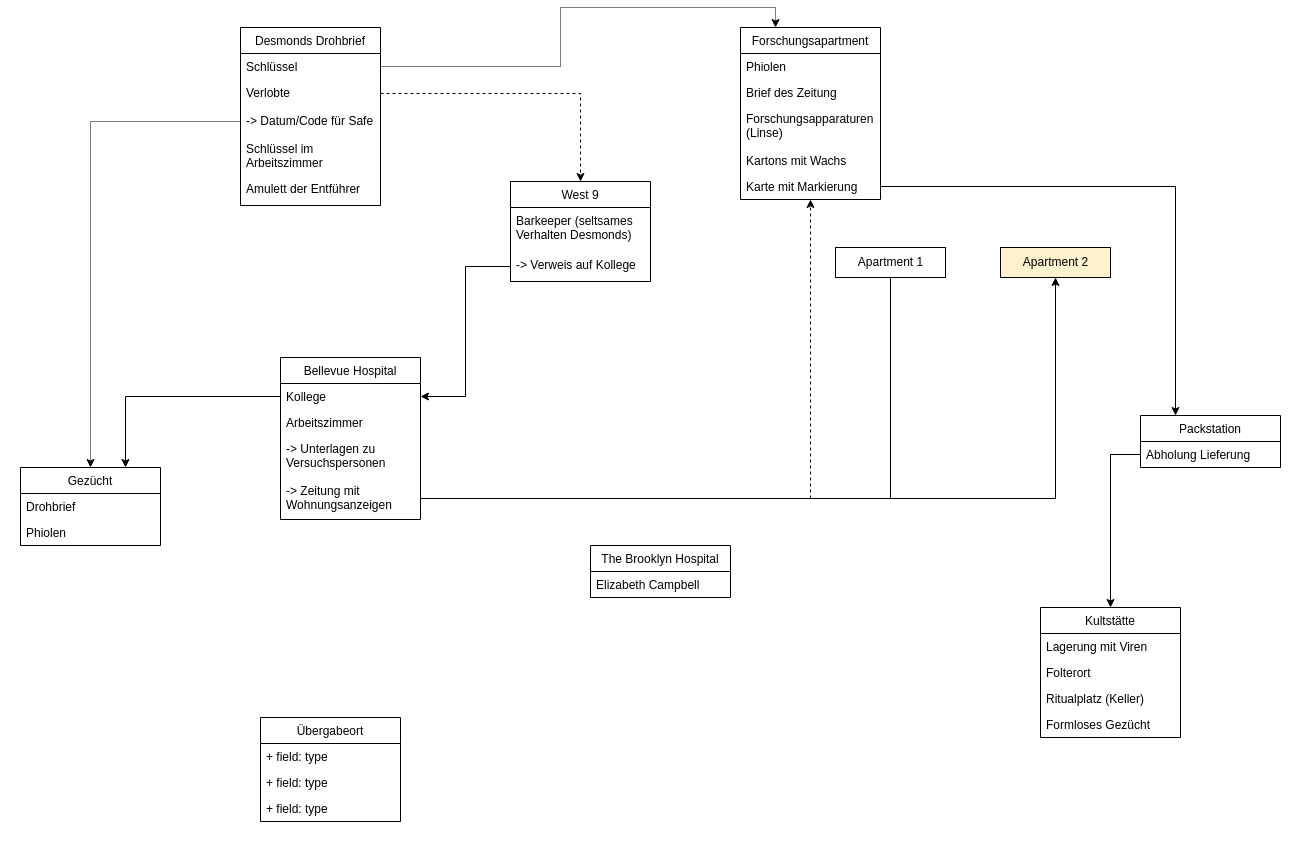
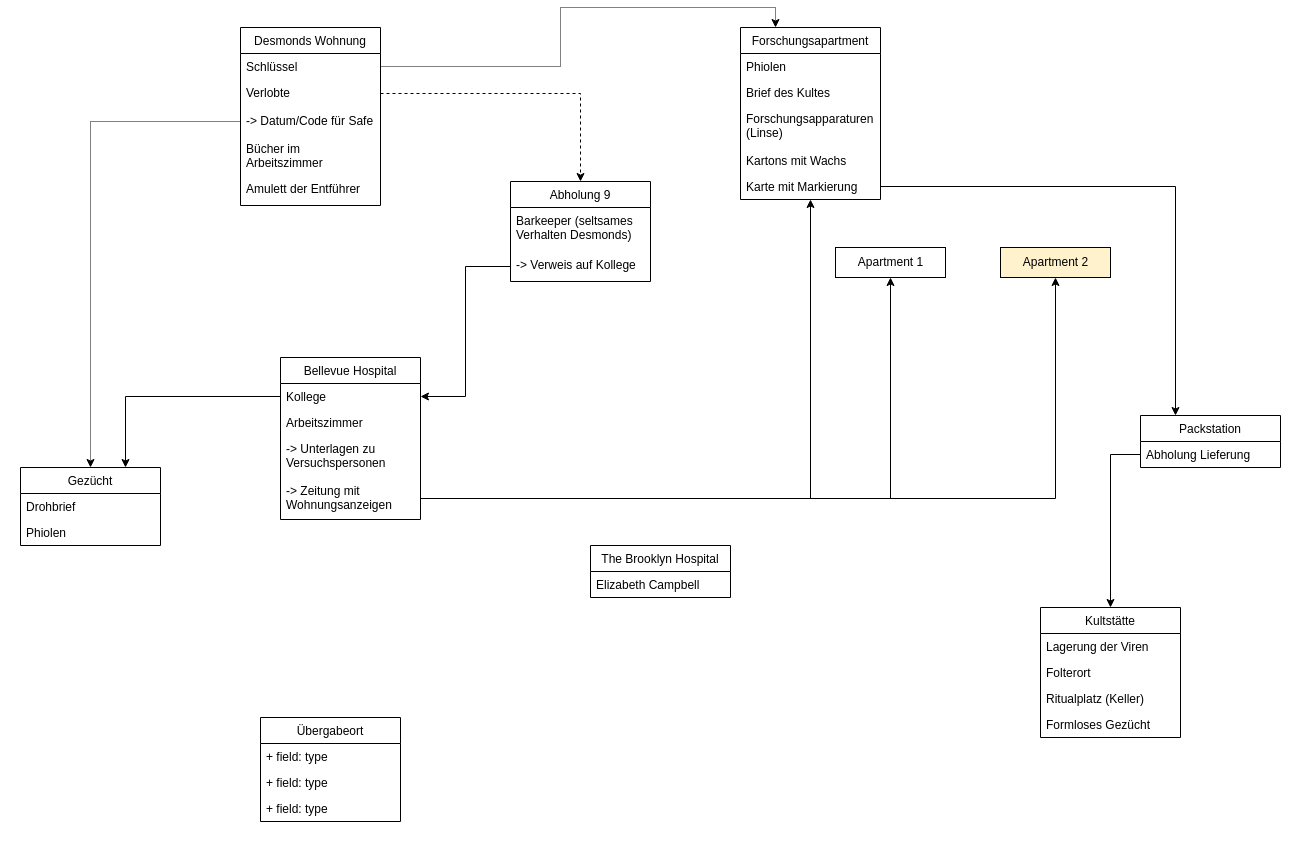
- <mxCell id="28" value="Desmonds Drohbrief" style="swimlane;fontStyle=0;childLayout=stackLayout;horizontal=1;startSize=26;fillColor=none;horizontalStack=0;resizeParent=1;resizeParentMax=0;resizeLast=0;collapsible=1;marginBottom=0;" parent="27" vertex="1"><mxGeometry width="140" height="178" as="geometry"><mxRectangle x="20" y="20" width="90" height="26" as="alternateBounds" /></mxGeometry></mxCell>
+ <mxCell id="28" value="Desmonds Wohnung" style="swimlane;fontStyle=0;childLayout=stackLayout;horizontal=1;startSize=26;fillColor=none;horizontalStack=0;resizeParent=1;resizeParentMax=0;resizeLast=0;collapsible=1;marginBottom=0;" parent="27" vertex="1"><mxGeometry width="140" height="178" as="geometry"><mxRectangle x="20" y="20" width="90" height="26" as="alternateBounds" /></mxGeometry></mxCell>
- <mxCell id="4" value="Brief des Zeitung" style="text;strokeColor=none;fillColor=none;align=left;verticalAlign=top;spacingLeft=4;spacingRight=4;overflow=hidden;rotatable=0;points=[[0,0.5],[1,0.5]];portConstraint=eastwest;" parent="2" vertex="1"><mxGeometry y="52" width="140" height="26" as="geometry" /></mxCell>
+ <mxCell id="4" value="Brief des Kultes" style="text;strokeColor=none;fillColor=none;align=left;verticalAlign=top;spacingLeft=4;spacingRight=4;overflow=hidden;rotatable=0;points=[[0,0.5],[1,0.5]];portConstraint=eastwest;" parent="2" vertex="1"><mxGeometry y="52" width="140" height="26" as="geometry" /></mxCell>
- <mxCell id="32" value="Schlüssel im &#10;Arbeitszimmer" style="text;strokeColor=none;fillColor=none;align=left;verticalAlign=top;spacingLeft=4;spacingRight=4;overflow=hidden;rotatable=0;points=[[0,0.5],[1,0.5]];portConstraint=eastwest;" parent="28" vertex="1"><mxGeometry y="108" width="140" height="40" as="geometry" /></mxCell>
+ <mxCell id="32" value="Bücher im &#10;Arbeitszimmer" style="text;strokeColor=none;fillColor=none;align=left;verticalAlign=top;spacingLeft=4;spacingRight=4;overflow=hidden;rotatable=0;points=[[0,0.5],[1,0.5]];portConstraint=eastwest;" parent="28" vertex="1"><mxGeometry y="108" width="140" height="40" as="geometry" /></mxCell>
- <mxCell id="14" value="West 9" style="swimlane;fontStyle=0;childLayout=stackLayout;horizontal=1;startSize=26;fillColor=none;horizontalStack=0;resizeParent=1;resizeParentMax=0;resizeLast=0;collapsible=1;marginBottom=0;" parent="1" vertex="1"><mxGeometry x="510" y="174" width="140" height="100" as="geometry" /></mxCell>
+ <mxCell id="14" value="Abholung 9" style="swimlane;fontStyle=0;childLayout=stackLayout;horizontal=1;startSize=26;fillColor=none;horizontalStack=0;resizeParent=1;resizeParentMax=0;resizeLast=0;collapsible=1;marginBottom=0;" parent="1" vertex="1"><mxGeometry x="510" y="174" width="140" height="100" as="geometry" /></mxCell>
- <mxCell id="49" style="edgeStyle=orthogonalEdgeStyle;rounded=0;orthogonalLoop=1;jettySize=auto;html=1;exitX=1;exitY=0.5;exitDx=0;exitDy=0;entryX=0.5;entryY=1;entryDx=0;entryDy=0;endArrow=none;" parent="1" source="13" target="46" edge="1"><mxGeometry relative="1" as="geometry" /></mxCell>
+ <mxCell id="49" style="edgeStyle=orthogonalEdgeStyle;rounded=0;orthogonalLoop=1;jettySize=auto;html=1;exitX=1;exitY=0.5;exitDx=0;exitDy=0;entryX=0.5;entryY=1;entryDx=0;entryDy=0;" parent="1" source="13" target="46" edge="1"><mxGeometry relative="1" as="geometry" /></mxCell>
- <mxCell id="39" style="edgeStyle=orthogonalEdgeStyle;rounded=0;orthogonalLoop=1;jettySize=auto;html=1;exitX=1;exitY=0.5;exitDx=0;exitDy=0;dashed=1;" parent="1" source="13" target="2" edge="1"><mxGeometry relative="1" as="geometry" /></mxCell>
+ <mxCell id="39" style="edgeStyle=orthogonalEdgeStyle;rounded=0;orthogonalLoop=1;jettySize=auto;html=1;exitX=1;exitY=0.5;exitDx=0;exitDy=0;" parent="1" source="13" target="2" edge="1"><mxGeometry relative="1" as="geometry" /></mxCell>
- <mxCell id="20" value="Lagerung mit Viren" style="text;strokeColor=none;fillColor=none;align=left;verticalAlign=top;spacingLeft=4;spacingRight=4;overflow=hidden;rotatable=0;points=[[0,0.5],[1,0.5]];portConstraint=eastwest;" parent="19" vertex="1"><mxGeometry y="26" width="140" height="26" as="geometry" /></mxCell>
+ <mxCell id="20" value="Lagerung der Viren" style="text;strokeColor=none;fillColor=none;align=left;verticalAlign=top;spacingLeft=4;spacingRight=4;overflow=hidden;rotatable=0;points=[[0,0.5],[1,0.5]];portConstraint=eastwest;" parent="19" vertex="1"><mxGeometry y="26" width="140" height="26" as="geometry" /></mxCell>
